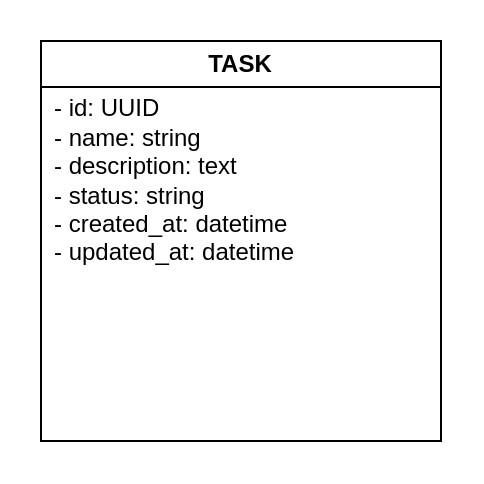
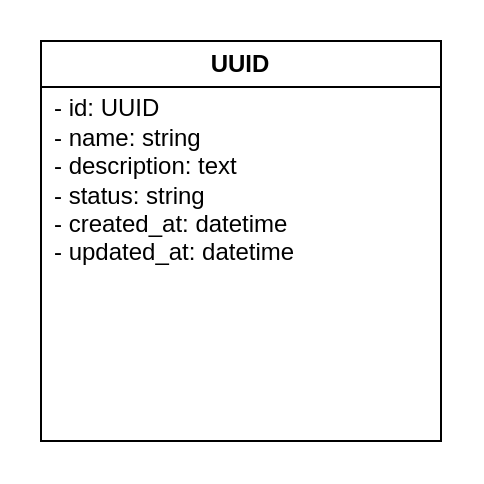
- <mxCell id="2" value="TASK" style="swimlane;whiteSpace=wrap;html=1;" vertex="1" parent="1"><mxGeometry x="20" y="20" width="200" height="200" as="geometry" /></mxCell>
+ <mxCell id="2" value="UUID" style="swimlane;whiteSpace=wrap;html=1;" vertex="1" parent="1"><mxGeometry x="20" y="20" width="200" height="200" as="geometry" /></mxCell>
